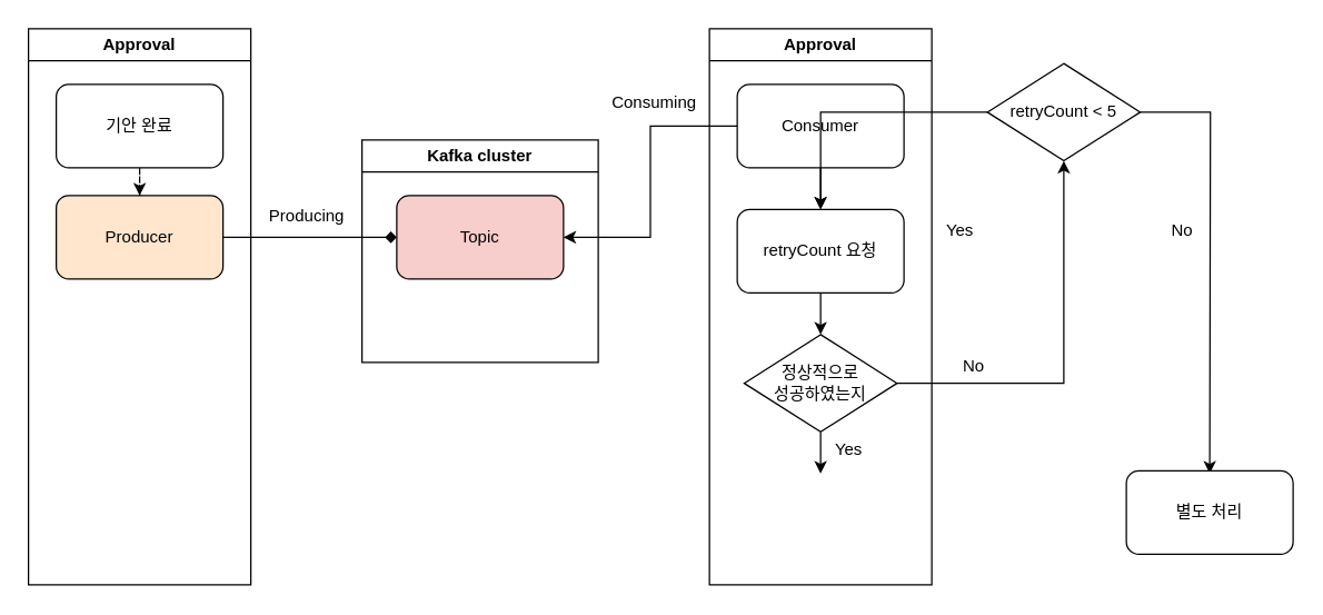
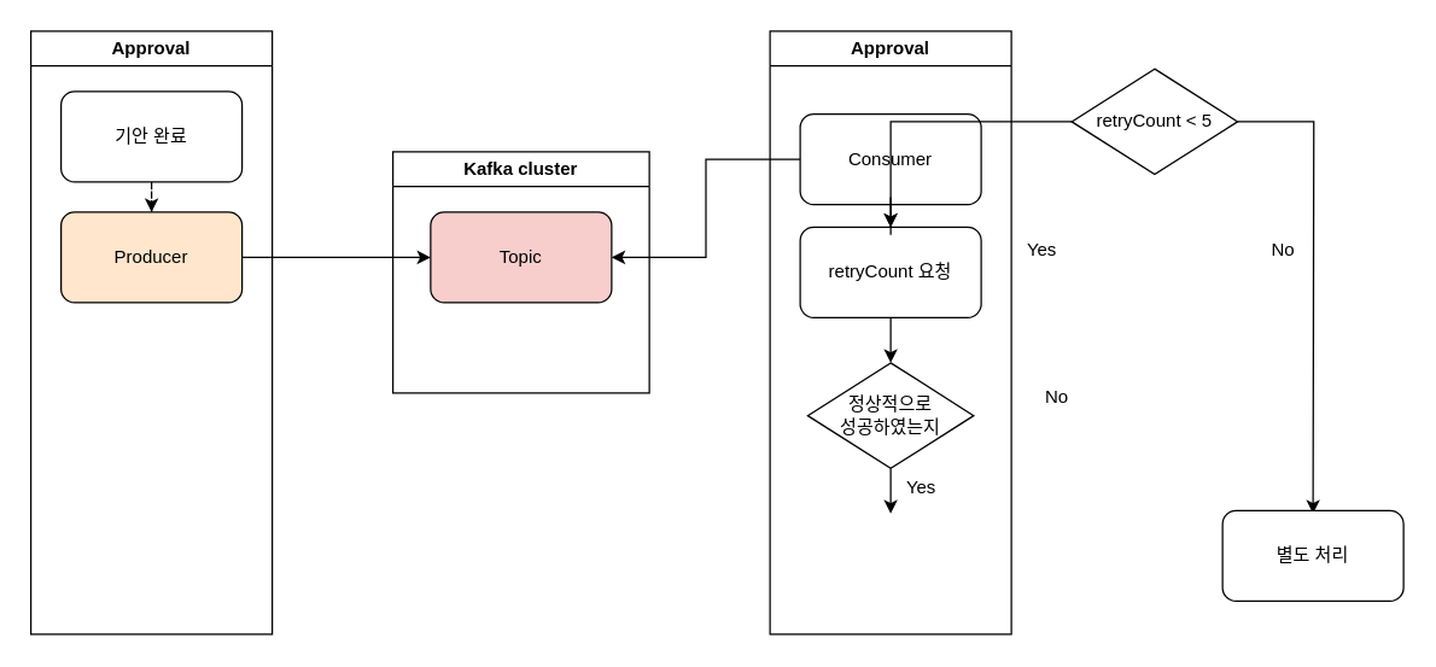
- <mxCell id="18" value="Consuming" style="text;html=1;align=center;verticalAlign=middle;resizable=0;points=[];autosize=1;strokeColor=none;fillColor=none;" vertex="1" parent="1"><mxGeometry x="430" y="58" width="80" height="30" as="geometry" /></mxCell>
- <mxCell id="11" value="Consumer" style="whiteSpace=wrap;html=1;rounded=1;" vertex="1" parent="10"><mxGeometry x="20" y="40" width="120" height="60" as="geometry" /></mxCell>
+ <mxCell id="11" value="Consumer" style="whiteSpace=wrap;html=1;rounded=1;" vertex="1" parent="10"><mxGeometry x="20" y="55" width="120" height="60" as="geometry" /></mxCell>
- <mxCell id="9" value="Producing" style="text;html=1;align=center;verticalAlign=middle;resizable=0;points=[];autosize=1;strokeColor=none;fillColor=none;" vertex="1" parent="1"><mxGeometry x="180" y="140" width="80" height="30" as="geometry" /></mxCell>
- <mxCell id="8" style="edgeStyle=orthogonalEdgeStyle;rounded=0;orthogonalLoop=1;jettySize=auto;html=1;exitX=1;exitY=0.5;exitDx=0;exitDy=0;endArrow=diamond;" edge="1" parent="1" source="5" target="7"><mxGeometry relative="1" as="geometry"><mxPoint x="290" y="170.034" as="targetPoint" /></mxGeometry></mxCell>
+ <mxCell id="8" style="edgeStyle=orthogonalEdgeStyle;rounded=0;orthogonalLoop=1;jettySize=auto;html=1;exitX=1;exitY=0.5;exitDx=0;exitDy=0;" edge="1" parent="1" source="5" target="7"><mxGeometry relative="1" as="geometry"><mxPoint x="290" y="170.034" as="targetPoint" /></mxGeometry></mxCell>
- <mxCell id="23" style="edgeStyle=orthogonalEdgeStyle;rounded=0;orthogonalLoop=1;jettySize=auto;html=1;entryX=0.5;entryY=1;entryDx=0;entryDy=0;" edge="1" parent="1" source="15" target="22"><mxGeometry relative="1" as="geometry"><mxPoint x="750" y="210" as="targetPoint" /></mxGeometry></mxCell>
